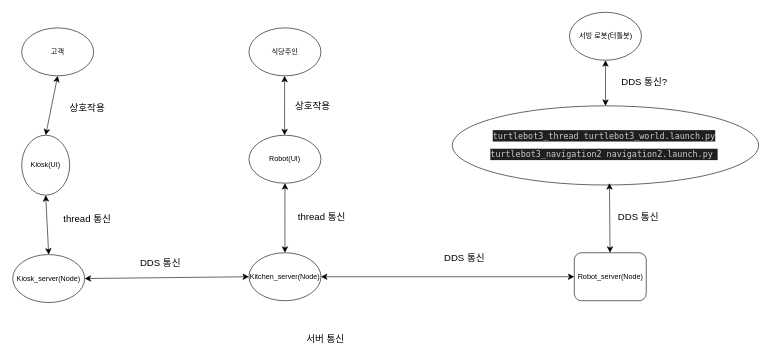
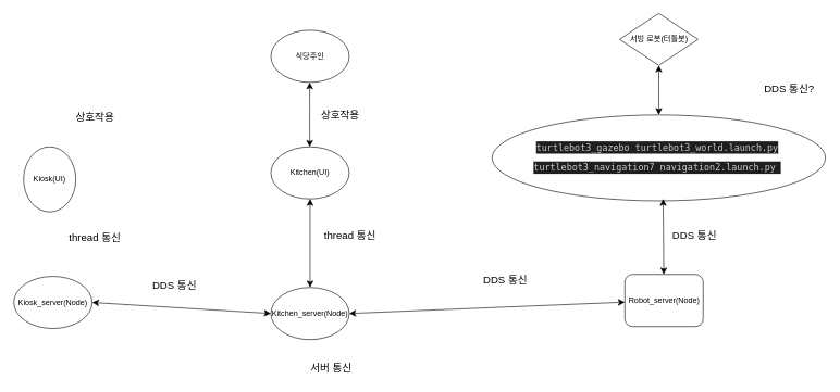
- <mxCell id="11" value="서빙 로봇(터틀봇)" style="ellipse;whiteSpace=wrap;html=1;" vertex="1" parent="1"><mxGeometry x="948.5" y="20" width="120" height="80" as="geometry" /></mxCell>
+ <mxCell id="11" value="서빙 로봇(터틀봇)" style="rhombus;whiteSpace=wrap;html=1;" vertex="1" parent="1"><mxGeometry x="948.5" y="20" width="120" height="80" as="geometry" /></mxCell>
- <mxCell id="3" value="고객" style="ellipse;whiteSpace=wrap;html=1;" vertex="1" parent="1"><mxGeometry x="35" y="46" width="120" height="80" as="geometry" /></mxCell>
- <mxCell id="28" value="DDS 통신?" style="text;html=1;align=center;verticalAlign=middle;resizable=0;points=[];autosize=1;strokeColor=none;fillColor=none;fontSize=16;" vertex="1" parent="1"><mxGeometry x="1025" y="119" width="95" height="31" as="geometry" /></mxCell>
+ <mxCell id="28" value="DDS 통신?" style="text;html=1;align=center;verticalAlign=middle;resizable=0;points=[];autosize=1;strokeColor=none;fillColor=none;fontSize=16;" vertex="1" parent="1"><mxGeometry x="1160" y="119" width="95" height="31" as="geometry" /></mxCell>
- <mxCell id="5" value="" style="endArrow=classic;startArrow=classic;html=1;rounded=0;fontSize=12;startSize=8;endSize=8;curved=1;exitX=0.5;exitY=0;exitDx=0;exitDy=0;entryX=0.5;entryY=1;entryDx=0;entryDy=0;" edge="1" parent="1" source="2" target="3"><mxGeometry width="50" height="50" relative="1" as="geometry"><mxPoint x="236" y="339" as="sourcePoint" /><mxPoint x="286" y="289" as="targetPoint" /></mxGeometry></mxCell>
- <mxCell id="13" value="&lt;div style=&quot;color: #cccccc;background-color: #1f1f1f;font-family: 'Droid Sans Mono', 'monospace', monospace;font-weight: normal;font-size: 14px;line-height: 19px;white-space: pre;&quot;&gt;&lt;div&gt;&lt;span style=&quot;color: #cccccc;&quot;&gt;turtlebot3_thread turtlebot3_world.launch.py&lt;/span&gt;&lt;/div&gt;&lt;/div&gt;" style="text;whiteSpace=wrap;html=1;" vertex="1" parent="1"><mxGeometry x="818.999" y="210.001" width="399" height="41" as="geometry" /></mxCell>
+ <mxCell id="13" value="&lt;div style=&quot;color: #cccccc;background-color: #1f1f1f;font-family: 'Droid Sans Mono', 'monospace', monospace;font-weight: normal;font-size: 14px;line-height: 19px;white-space: pre;&quot;&gt;&lt;div&gt;&lt;span style=&quot;color: #cccccc;&quot;&gt;turtlebot3_gazebo turtlebot3_world.launch.py&lt;/span&gt;&lt;/div&gt;&lt;/div&gt;" style="text;whiteSpace=wrap;html=1;" vertex="1" parent="1"><mxGeometry x="818.999" y="210.001" width="399" height="41" as="geometry" /></mxCell>
- <mxCell id="14" value="&lt;div style=&quot;color: #cccccc;background-color: #1f1f1f;font-family: 'Droid Sans Mono', 'monospace', monospace;font-weight: normal;font-size: 14px;line-height: 19px;white-space: pre;&quot;&gt;&lt;div&gt;&lt;span style=&quot;color: #cccccc;&quot;&gt;turtlebot3_navigation2 navigation2.launch.py &lt;/span&gt;&lt;/div&gt;&lt;/div&gt;" style="text;whiteSpace=wrap;html=1;" vertex="1" parent="1"><mxGeometry x="814.999" y="240.998" width="407" height="41" as="geometry" /></mxCell>
+ <mxCell id="14" value="&lt;div style=&quot;color: #cccccc;background-color: #1f1f1f;font-family: 'Droid Sans Mono', 'monospace', monospace;font-weight: normal;font-size: 14px;line-height: 19px;white-space: pre;&quot;&gt;&lt;div&gt;&lt;span style=&quot;color: #cccccc;&quot;&gt;turtlebot3_navigation7 navigation2.launch.py &lt;/span&gt;&lt;/div&gt;&lt;/div&gt;" style="text;whiteSpace=wrap;html=1;" vertex="1" parent="1"><mxGeometry x="814.999" y="240.998" width="407" height="41" as="geometry" /></mxCell>
- <mxCell id="7" value="Robot(UI)" style="ellipse;whiteSpace=wrap;html=1;" vertex="1" parent="1"><mxGeometry x="414" y="225" width="120" height="80" as="geometry" /></mxCell>
+ <mxCell id="7" value="Kitchen(UI)" style="ellipse;whiteSpace=wrap;html=1;" vertex="1" parent="1"><mxGeometry x="414" y="225" width="120" height="80" as="geometry" /></mxCell>
- <mxCell id="10" value="" style="endArrow=classic;startArrow=classic;html=1;rounded=0;fontSize=12;startSize=8;endSize=8;curved=1;exitX=0.5;exitY=0;exitDx=0;exitDy=0;entryX=0.5;entryY=1;entryDx=0;entryDy=0;" edge="1" parent="1" source="8" target="2"><mxGeometry width="50" height="50" relative="1" as="geometry"><mxPoint x="247" y="353" as="sourcePoint" /><mxPoint x="297" y="303" as="targetPoint" /></mxGeometry></mxCell>
- <mxCell id="9" value="Kitchen_server(Node)" style="ellipse;whiteSpace=wrap;html=1;" vertex="1" parent="1"><mxGeometry x="414" y="421" width="120" height="80" as="geometry" /></mxCell>
+ <mxCell id="9" value="Kitchen_server(Node)" style="ellipse;whiteSpace=wrap;html=1;" vertex="1" parent="1"><mxGeometry x="414" y="441" width="120" height="80" as="geometry" /></mxCell>
- <mxCell id="29" value="서버 통신" style="text;html=1;align=center;verticalAlign=middle;resizable=0;points=[];autosize=1;strokeColor=none;fillColor=none;fontSize=16;" vertex="1" parent="1"><mxGeometry x="500" y="549" width="81" height="31" as="geometry" /></mxCell>
+ <mxCell id="29" value="서버 통신" style="text;html=1;align=center;verticalAlign=middle;resizable=0;points=[];autosize=1;strokeColor=none;fillColor=none;fontSize=16;" vertex="1" parent="1"><mxGeometry x="465" y="549" width="81" height="31" as="geometry" /></mxCell>
